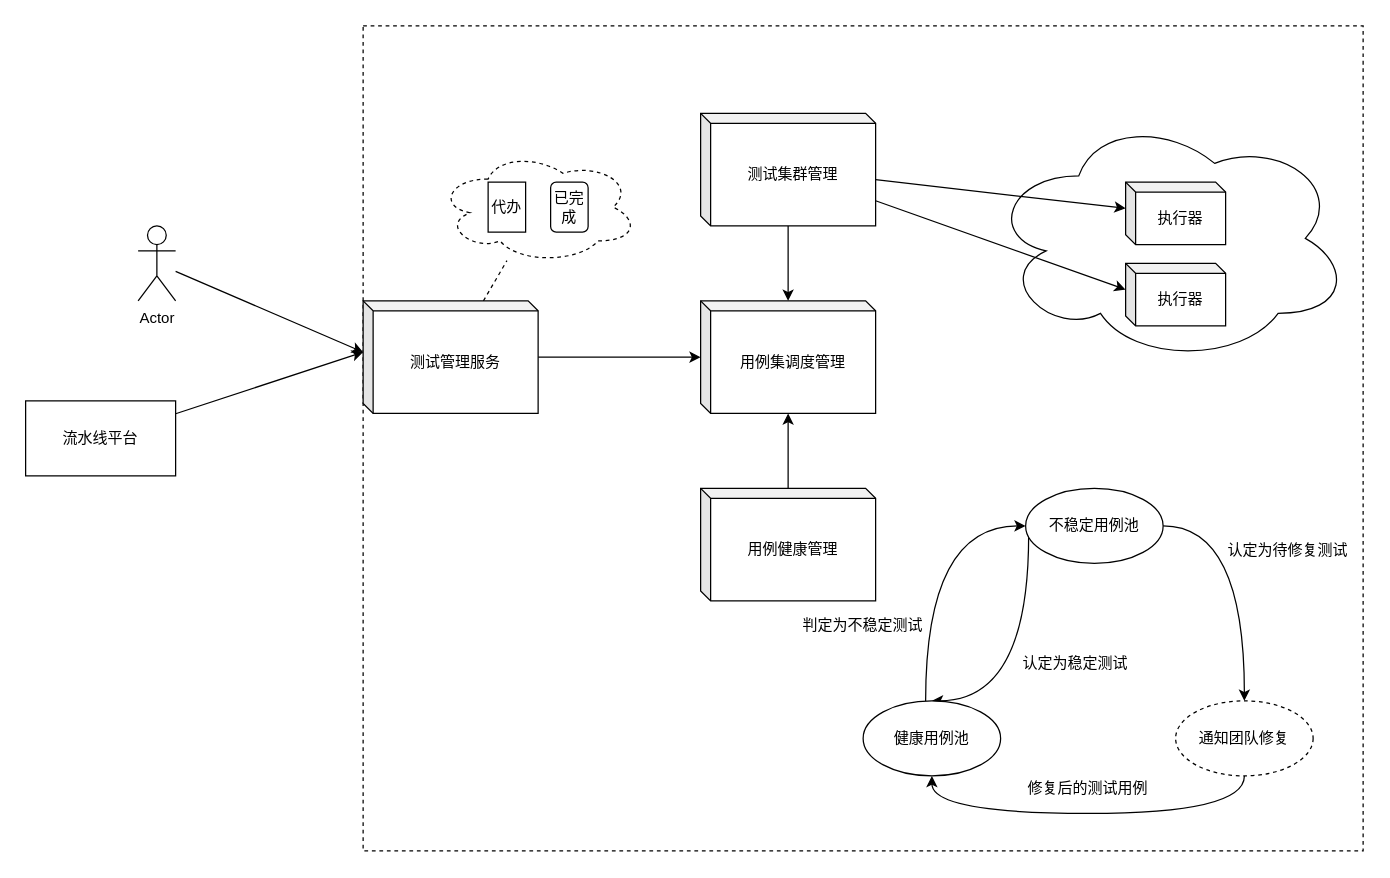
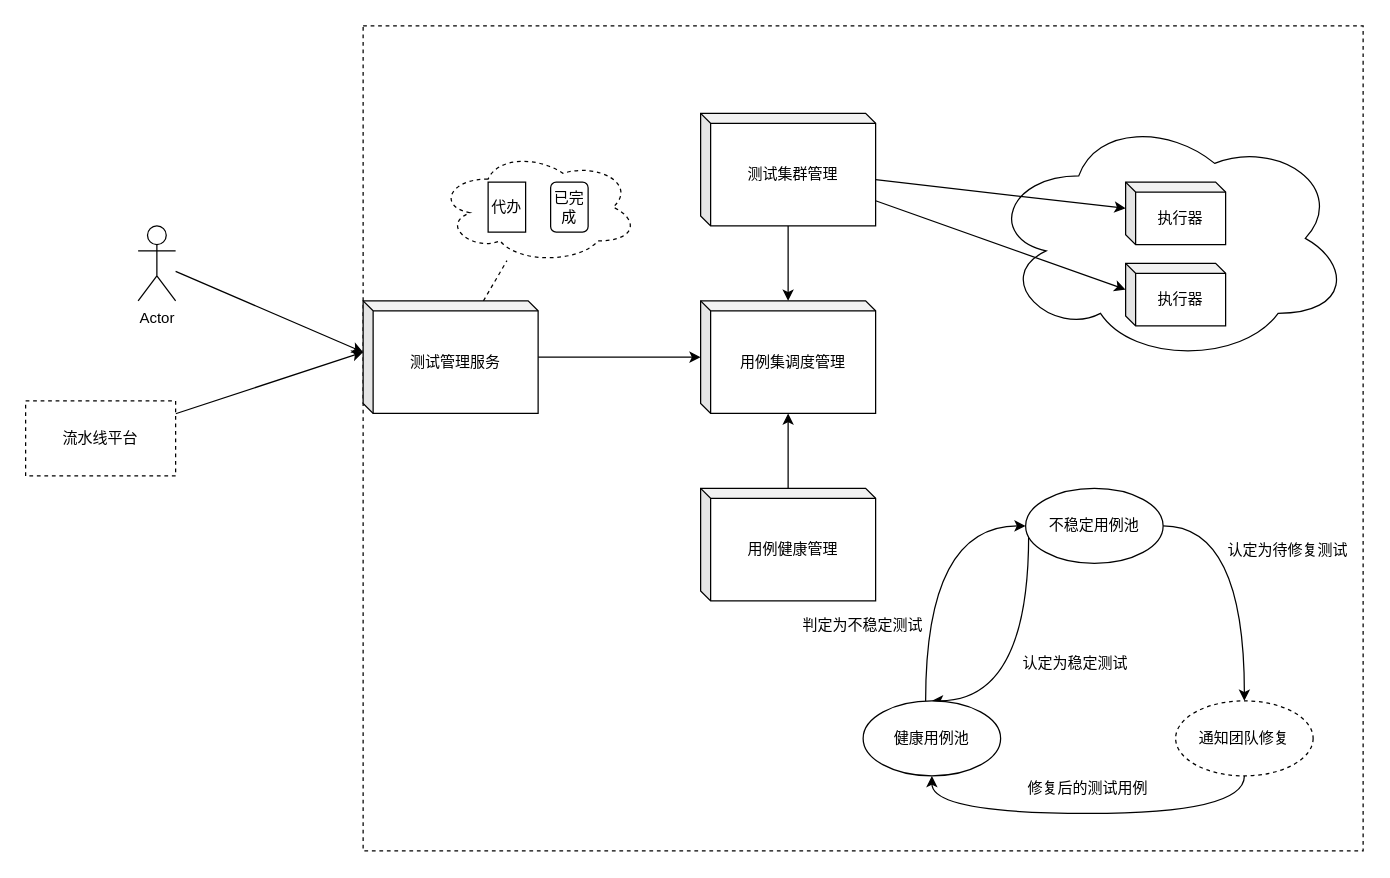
- <mxCell id="6" value="流水线平台" style="rounded=0;whiteSpace=wrap;html=1;" vertex="1" parent="1"><mxGeometry x="20" y="320" width="120" height="60" as="geometry" /></mxCell>
+ <mxCell id="6" value="流水线平台" style="rounded=0;whiteSpace=wrap;html=1;dashed=1;" vertex="1" parent="1"><mxGeometry x="20" y="320" width="120" height="60" as="geometry" /></mxCell>
